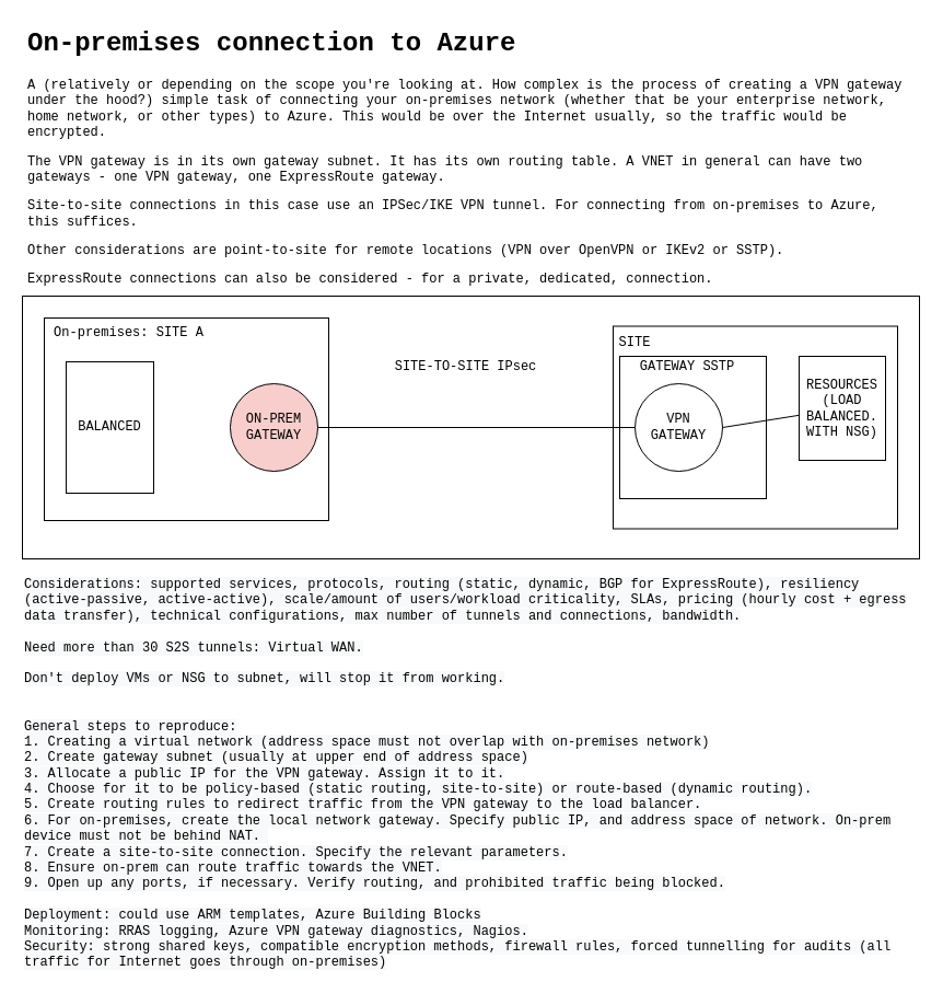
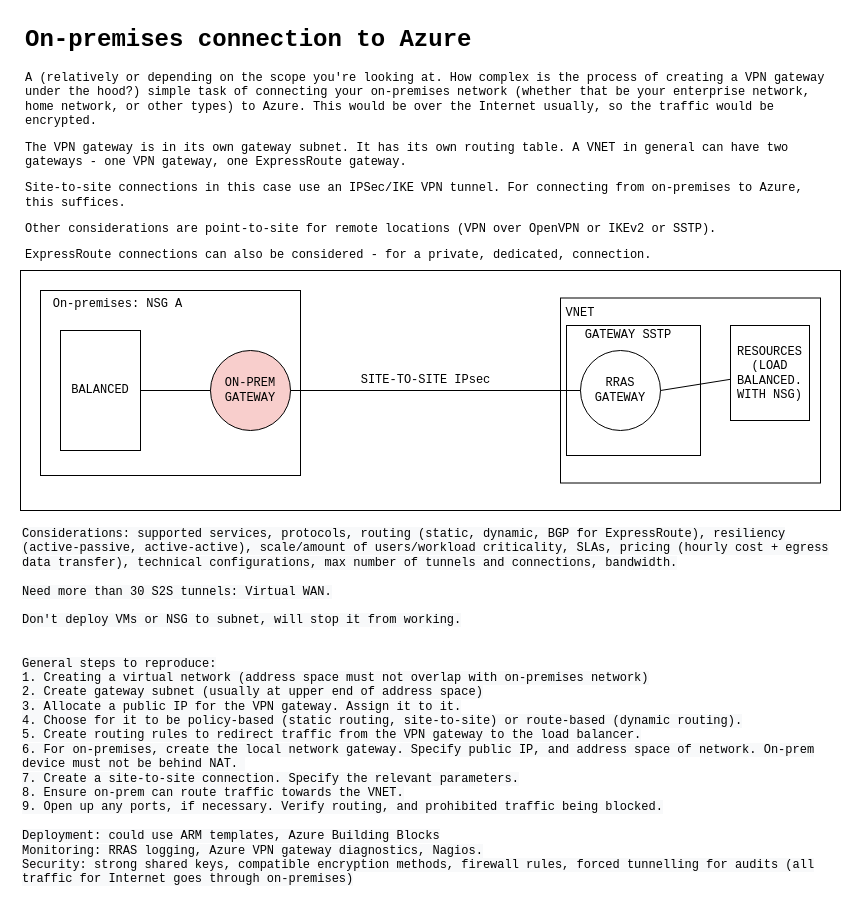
- <mxCell id="10" value="On-premises: SITE A" style="text;html=1;strokeColor=none;fillColor=none;align=center;verticalAlign=middle;whiteSpace=wrap;rounded=0;fontFamily=Courier New;" vertex="1" parent="1"><mxGeometry x="45" y="294" width="145" height="20" as="geometry" /></mxCell>
+ <mxCell id="10" value="On-premises: NSG A" style="text;html=1;strokeColor=none;fillColor=none;align=center;verticalAlign=middle;whiteSpace=wrap;rounded=0;fontFamily=Courier New;" vertex="1" parent="1"><mxGeometry x="45" y="294" width="145" height="20" as="geometry" /></mxCell>
- <mxCell id="7" value="SITE" style="text;html=1;strokeColor=none;fillColor=none;align=center;verticalAlign=middle;whiteSpace=wrap;rounded=0;fontFamily=Courier New;" vertex="1" parent="1"><mxGeometry x="560" y="302.5" width="40" height="20" as="geometry" /></mxCell>
+ <mxCell id="7" value="VNET" style="text;html=1;strokeColor=none;fillColor=none;align=center;verticalAlign=middle;whiteSpace=wrap;rounded=0;fontFamily=Courier New;" vertex="1" parent="1"><mxGeometry x="560" y="302.5" width="40" height="20" as="geometry" /></mxCell>
- <mxCell id="18" value="SITE-TO-SITE IPsec" style="text;html=1;align=center;verticalAlign=middle;resizable=0;points=[];autosize=1;strokeColor=none;fontFamily=Courier New;" vertex="1" parent="1"><mxGeometry x="350" y="325" width="150" height="20" as="geometry" /></mxCell>
+ <mxCell id="18" value="SITE-TO-SITE IPsec" style="text;html=1;align=center;verticalAlign=middle;resizable=0;points=[];autosize=1;strokeColor=none;fontFamily=Courier New;" vertex="1" parent="1"><mxGeometry x="350" y="370" width="150" height="20" as="geometry" /></mxCell>
+ <mxCell id="9" value="" style="endArrow=none;html=1;fontFamily=Courier New;entryX=0;entryY=0.5;entryDx=0;entryDy=0;exitX=1;exitY=0.5;exitDx=0;exitDy=0;" edge="1" parent="1" source="8" target="4"><mxGeometry width="50" height="50" relative="1" as="geometry"><mxPoint x="140" y="390" as="sourcePoint" /><mxPoint x="190" y="340" as="targetPoint" /></mxGeometry></mxCell>
- <mxCell id="12" value="VPN GATEWAY" style="ellipse;whiteSpace=wrap;html=1;aspect=fixed;fontFamily=Courier New;" vertex="1" parent="1"><mxGeometry x="580" y="350" width="80" height="80" as="geometry" /></mxCell>
+ <mxCell id="12" value="RRAS GATEWAY" style="ellipse;whiteSpace=wrap;html=1;aspect=fixed;fontFamily=Courier New;" vertex="1" parent="1"><mxGeometry x="580" y="350" width="80" height="80" as="geometry" /></mxCell>
